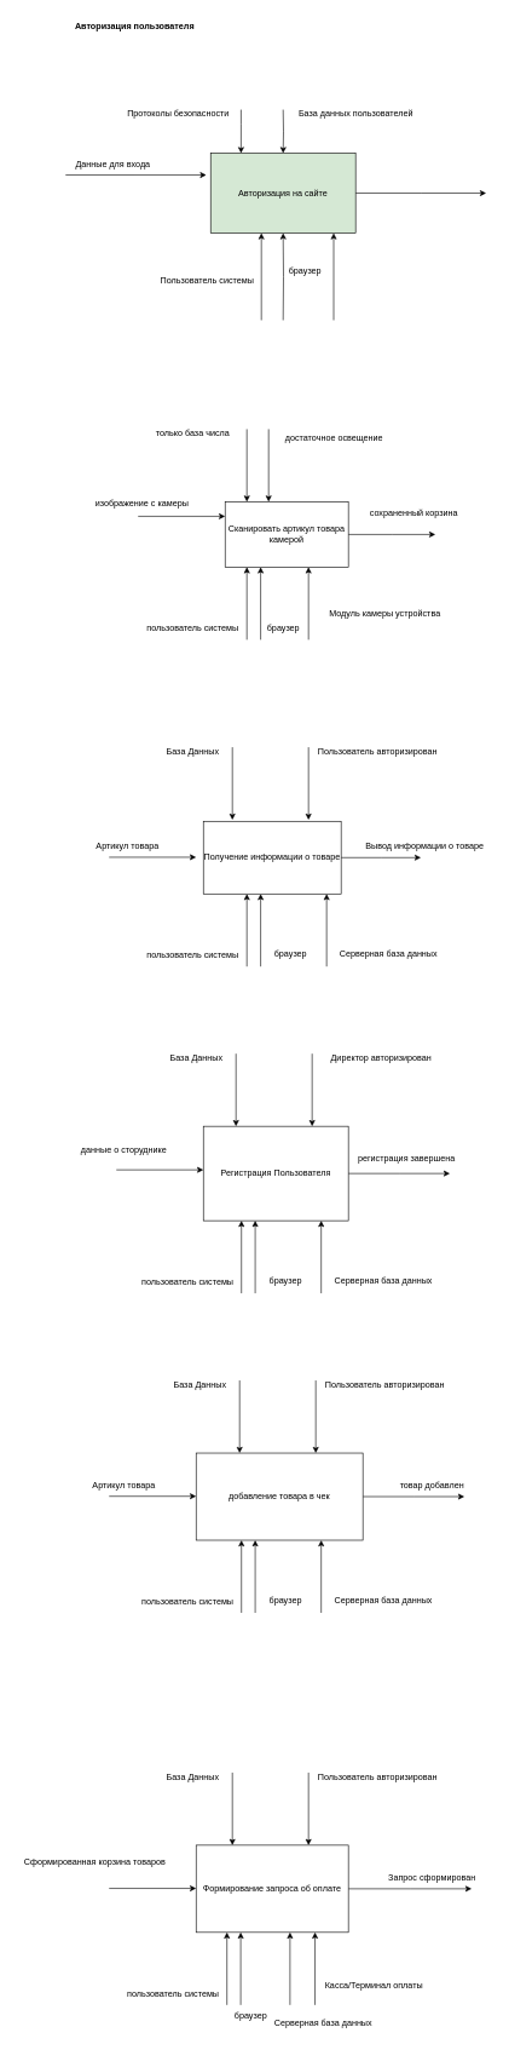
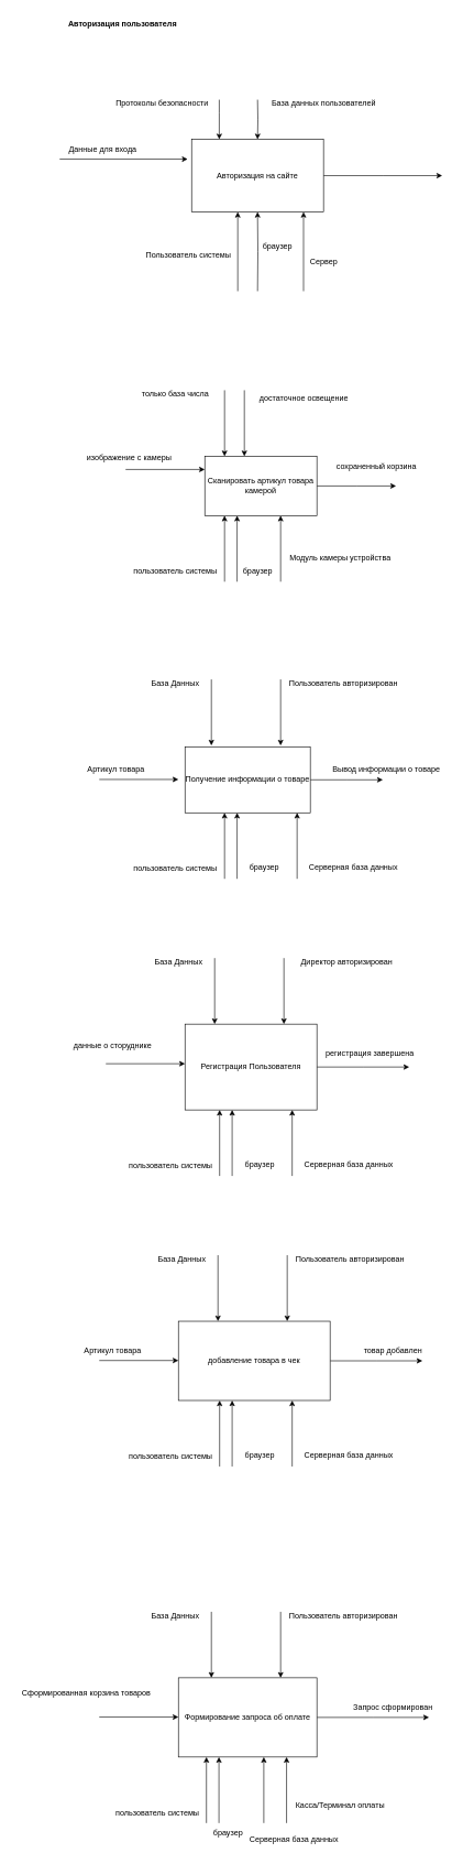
- <mxCell id="6" value="Авторизация на сайте" style="rounded=0;whiteSpace=wrap;html=1;fillColor=#d5e8d4;" vertex="1" parent="1"><mxGeometry x="290" y="210" width="200" height="110" as="geometry" /></mxCell>
+ <mxCell id="6" value="Авторизация на сайте" style="rounded=0;whiteSpace=wrap;html=1;" vertex="1" parent="1"><mxGeometry x="290" y="210" width="200" height="110" as="geometry" /></mxCell>
+ <mxCell id="93" value="Сервер" style="text;html=1;align=center;verticalAlign=middle;resizable=0;points=[];autosize=1;strokeColor=none;fillColor=none;" vertex="1" parent="1"><mxGeometry x="455" y="380" width="70" height="30" as="geometry" /></mxCell>
- <mxCell id="19" value="Модуль камеры устройства" style="text;html=1;align=center;verticalAlign=middle;resizable=0;points=[];autosize=1;strokeColor=none;fillColor=none;" vertex="1" parent="1"><mxGeometry x="440" y="830" width="180" height="30" as="geometry" /></mxCell>
+ <mxCell id="19" value="Модуль камеры устройства" style="text;html=1;align=center;verticalAlign=middle;resizable=0;points=[];autosize=1;strokeColor=none;fillColor=none;" vertex="1" parent="1"><mxGeometry x="425" y="830" width="180" height="30" as="geometry" /></mxCell>
